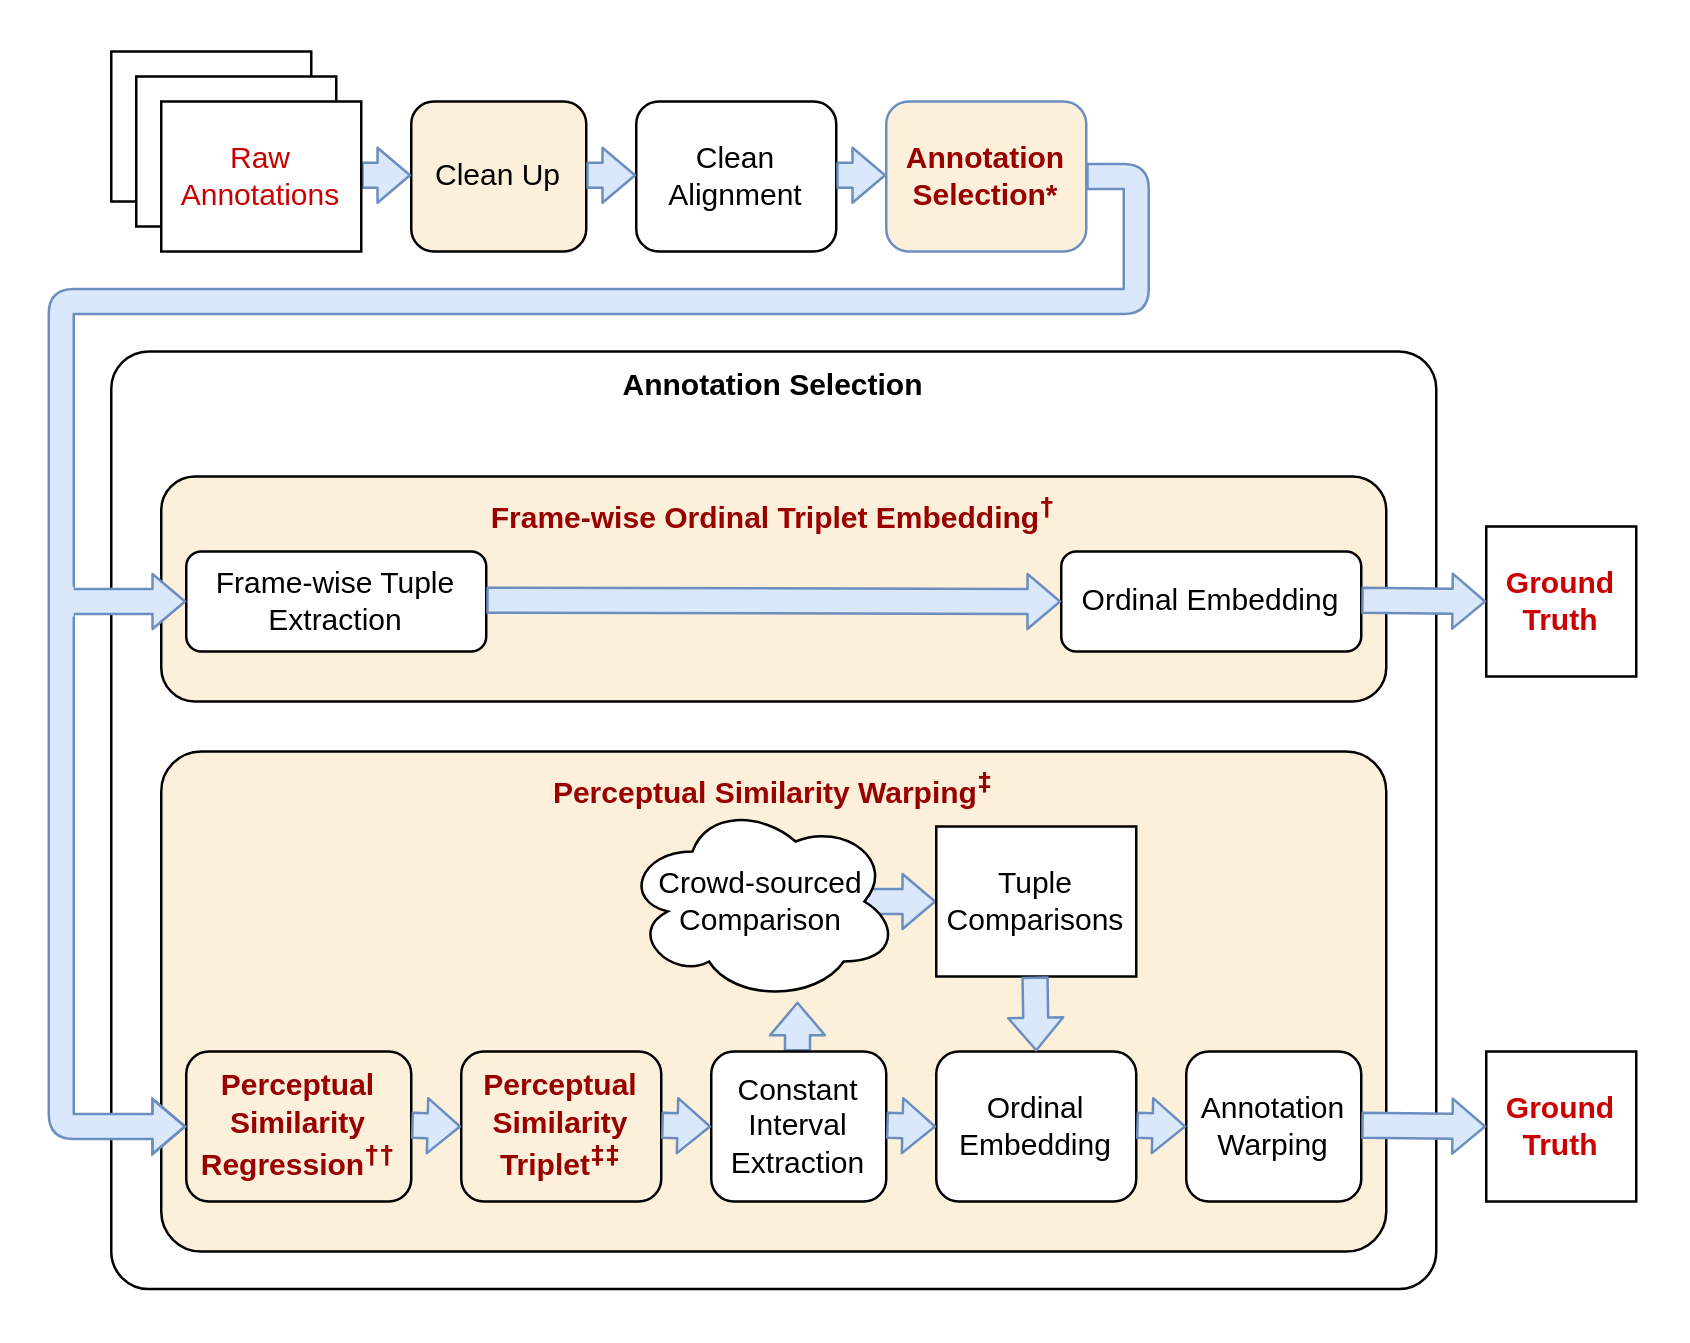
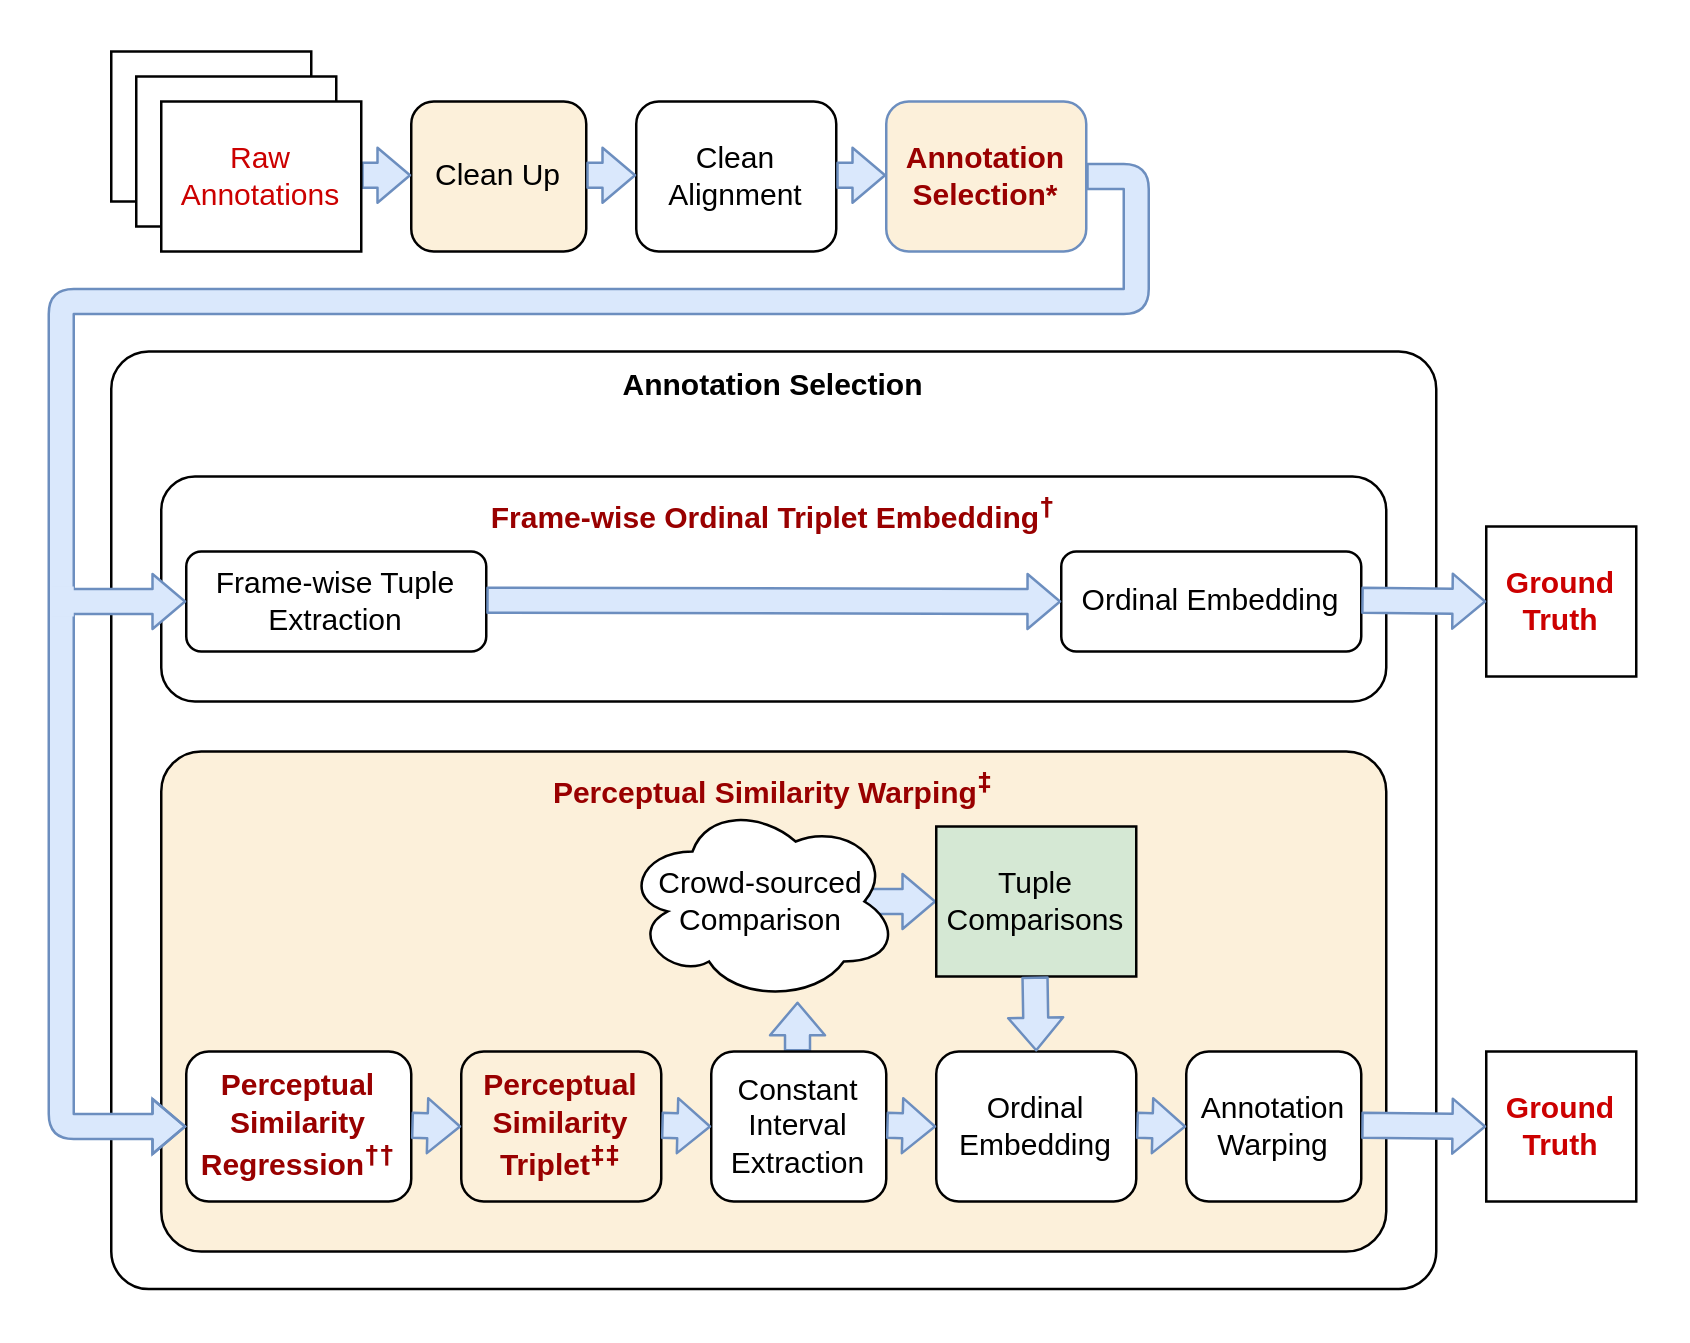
- <mxCell id="8" value="&lt;font color=&quot;#990000&quot;&gt;&lt;b&gt;Frame-wise Ordinal Triplet Embedding&lt;sup&gt;&lt;code&gt;&lt;span class=&quot;pln&quot;&gt;†&lt;/span&gt;&lt;/code&gt;&lt;/sup&gt;&lt;/b&gt;&lt;/font&gt;" style="rounded=1;whiteSpace=wrap;html=1;verticalAlign=top;fillColor=#fcf0da;" parent="1" vertex="1"><mxGeometry x="64" y="190" width="490" height="90" as="geometry" /></mxCell>
+ <mxCell id="8" value="&lt;font color=&quot;#990000&quot;&gt;&lt;b&gt;Frame-wise Ordinal Triplet Embedding&lt;sup&gt;&lt;code&gt;&lt;span class=&quot;pln&quot;&gt;†&lt;/span&gt;&lt;/code&gt;&lt;/sup&gt;&lt;/b&gt;&lt;/font&gt;" style="rounded=1;whiteSpace=wrap;html=1;verticalAlign=top;fillColor=#ffffff;" parent="1" vertex="1"><mxGeometry x="64" y="190" width="490" height="90" as="geometry" /></mxCell>
- <mxCell id="14" value="&lt;div&gt;Tuple Comparisons&lt;/div&gt;" style="rounded=0;whiteSpace=wrap;html=1;" parent="1" vertex="1"><mxGeometry x="374" y="330" width="80" height="60" as="geometry" /></mxCell>
+ <mxCell id="14" value="&lt;div&gt;Tuple Comparisons&lt;/div&gt;" style="rounded=0;whiteSpace=wrap;html=1;fillColor=#d5e8d4;" parent="1" vertex="1"><mxGeometry x="374" y="330" width="80" height="60" as="geometry" /></mxCell>
- <mxCell id="10" value="&lt;div&gt;&lt;font color=&quot;#990000&quot;&gt;&lt;b&gt;Perceptual Similarity Regression&lt;/b&gt;&lt;/font&gt;&lt;b&gt;&lt;sup&gt;&lt;font color=&quot;#990000&quot;&gt;&lt;code&gt;&lt;span class=&quot;pln&quot;&gt;††&lt;/span&gt;&lt;/code&gt;&lt;/font&gt;&lt;/sup&gt;&lt;/b&gt;&lt;/div&gt;" style="rounded=1;whiteSpace=wrap;html=1;fillColor=#fcf0da;" parent="1" vertex="1"><mxGeometry x="74" y="420" width="90" height="60" as="geometry" /></mxCell>
+ <mxCell id="10" value="&lt;div&gt;&lt;font color=&quot;#990000&quot;&gt;&lt;b&gt;Perceptual Similarity Regression&lt;/b&gt;&lt;/font&gt;&lt;b&gt;&lt;sup&gt;&lt;font color=&quot;#990000&quot;&gt;&lt;code&gt;&lt;span class=&quot;pln&quot;&gt;††&lt;/span&gt;&lt;/code&gt;&lt;/font&gt;&lt;/sup&gt;&lt;/b&gt;&lt;/div&gt;" style="rounded=1;whiteSpace=wrap;html=1;fillColor=#ffffff;" parent="1" vertex="1"><mxGeometry x="74" y="420" width="90" height="60" as="geometry" /></mxCell>
